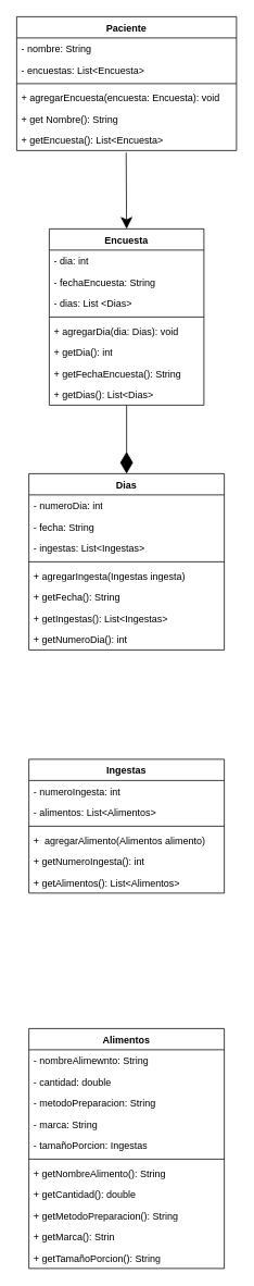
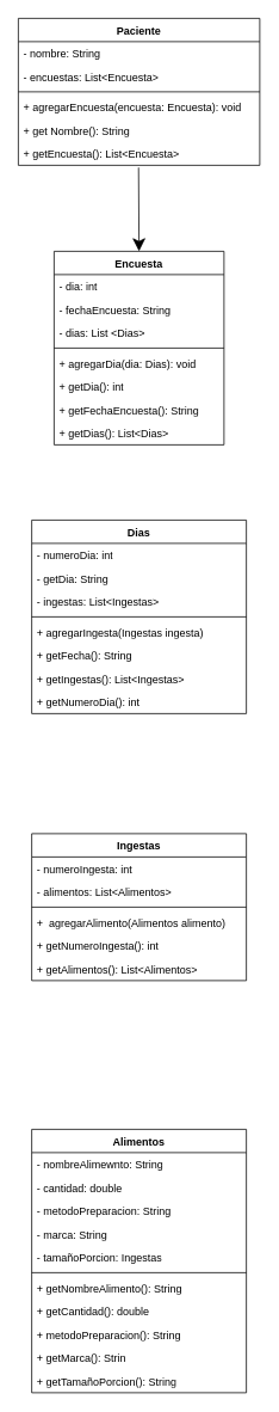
- <mxCell id="47" value="" style="endArrow=diamondThin;endFill=1;endSize=24;html=1;rounded=0;entryX=0.5;entryY=0;entryDx=0;entryDy=0;" edge="1" parent="1" source="10" target="11"><mxGeometry width="160" relative="1" as="geometry"><mxPoint x="155" y="499" as="sourcePoint" /><mxPoint x="215" y="440" as="targetPoint" /></mxGeometry></mxCell>
- <mxCell id="13" value="- fecha: String" style="text;strokeColor=none;fillColor=none;align=left;verticalAlign=top;spacingLeft=4;spacingRight=4;overflow=hidden;rotatable=0;points=[[0,0.5],[1,0.5]];portConstraint=eastwest;whiteSpace=wrap;html=1;" vertex="1" parent="11"><mxGeometry y="52" width="240" height="26" as="geometry" /></mxCell>
+ <mxCell id="13" value="- getDia: String" style="text;strokeColor=none;fillColor=none;align=left;verticalAlign=top;spacingLeft=4;spacingRight=4;overflow=hidden;rotatable=0;points=[[0,0.5],[1,0.5]];portConstraint=eastwest;whiteSpace=wrap;html=1;" vertex="1" parent="11"><mxGeometry y="52" width="240" height="26" as="geometry" /></mxCell>
- <mxCell id="36" value="+ getMetodoPreparacion(): String" style="text;strokeColor=none;fillColor=none;align=left;verticalAlign=top;spacingLeft=4;spacingRight=4;overflow=hidden;rotatable=0;points=[[0,0.5],[1,0.5]];portConstraint=eastwest;whiteSpace=wrap;html=1;" vertex="1" parent="27"><mxGeometry y="216" width="240" height="26" as="geometry" /></mxCell>
+ <mxCell id="36" value="+ metodoPreparacion(): String" style="text;strokeColor=none;fillColor=none;align=left;verticalAlign=top;spacingLeft=4;spacingRight=4;overflow=hidden;rotatable=0;points=[[0,0.5],[1,0.5]];portConstraint=eastwest;whiteSpace=wrap;html=1;" vertex="1" parent="27"><mxGeometry y="216" width="240" height="26" as="geometry" /></mxCell>
